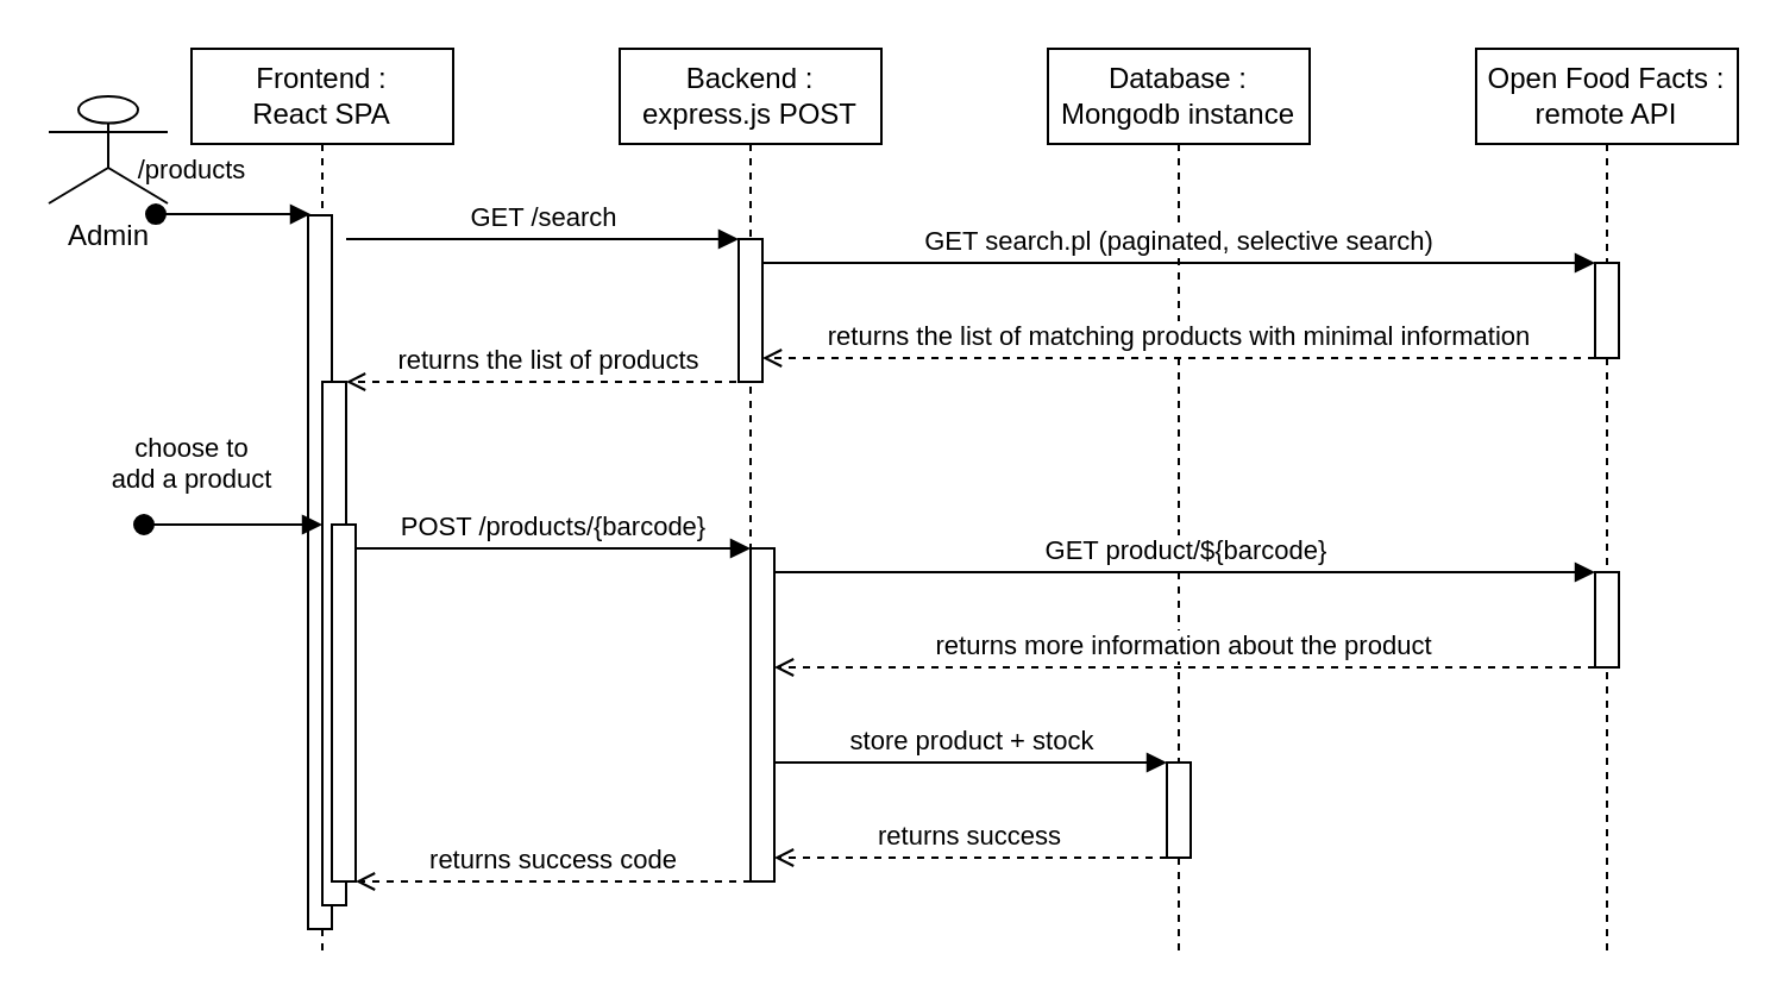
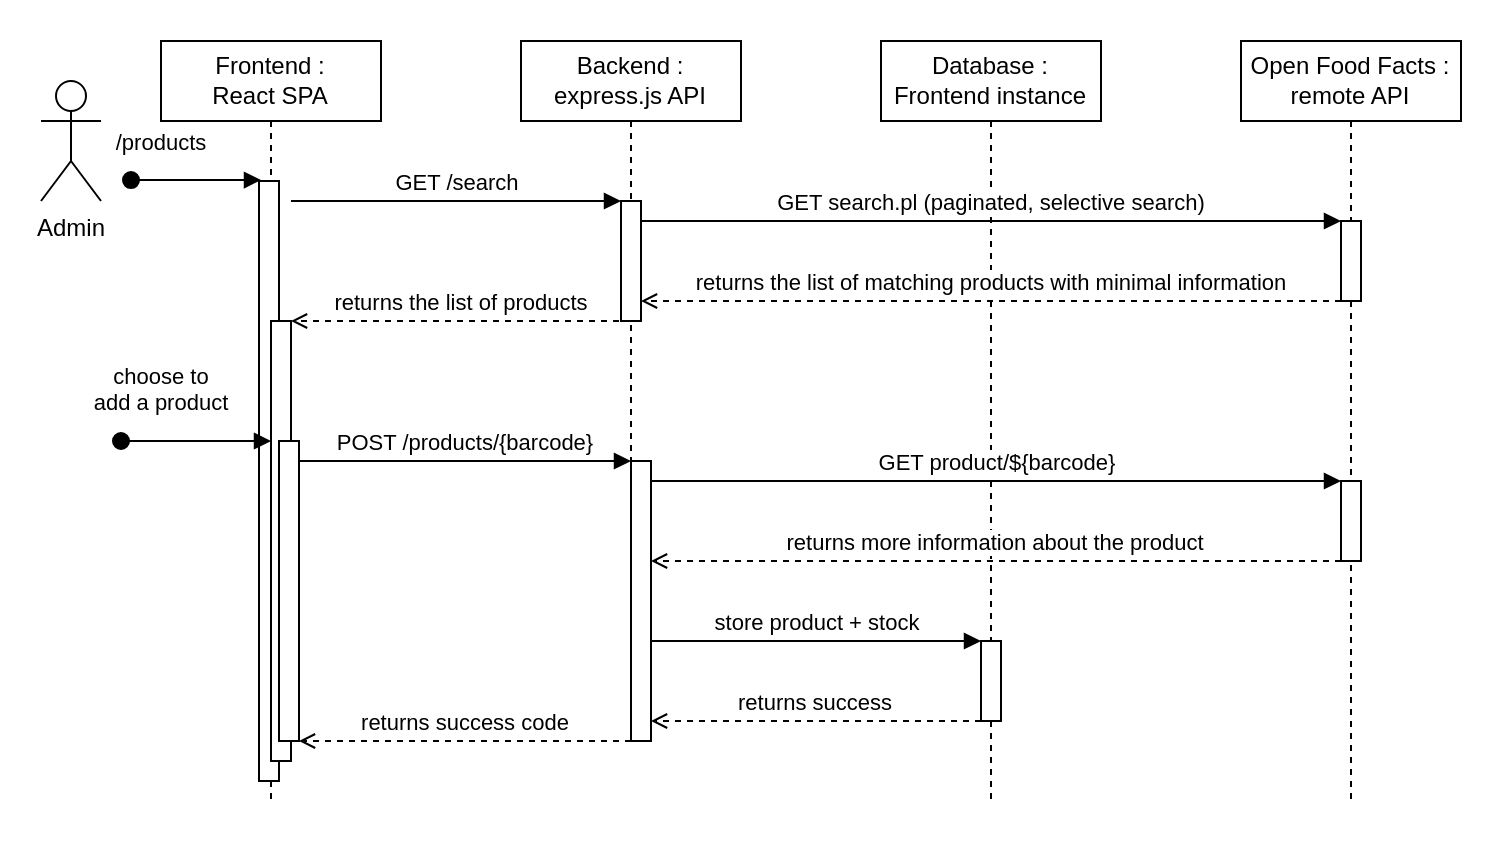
- <mxCell id="2" value="Backend : express.js POST" style="shape=umlLifeline;perimeter=lifelinePerimeter;whiteSpace=wrap;html=1;container=0;dropTarget=0;collapsible=0;recursiveResize=0;outlineConnect=0;portConstraint=eastwest;newEdgeStyle={&quot;edgeStyle&quot;:&quot;elbowEdgeStyle&quot;,&quot;elbow&quot;:&quot;vertical&quot;,&quot;curved&quot;:0,&quot;rounded&quot;:0};" parent="1" vertex="1"><mxGeometry x="260" y="20" width="110" height="300" as="geometry" /></mxCell>
+ <mxCell id="2" value="Backend : express.js API" style="shape=umlLifeline;perimeter=lifelinePerimeter;whiteSpace=wrap;html=1;container=0;dropTarget=0;collapsible=0;recursiveResize=0;outlineConnect=0;portConstraint=eastwest;newEdgeStyle={&quot;edgeStyle&quot;:&quot;elbowEdgeStyle&quot;,&quot;elbow&quot;:&quot;vertical&quot;,&quot;curved&quot;:0,&quot;rounded&quot;:0};" parent="1" vertex="1"><mxGeometry x="260" y="20" width="110" height="300" as="geometry" /></mxCell>
- <mxCell id="4" value="&lt;div&gt;Database :&lt;/div&gt;&lt;div&gt;Mongodb instance&lt;br&gt;&lt;/div&gt;" style="shape=umlLifeline;perimeter=lifelinePerimeter;whiteSpace=wrap;html=1;container=0;dropTarget=0;collapsible=0;recursiveResize=0;outlineConnect=0;portConstraint=eastwest;newEdgeStyle={&quot;edgeStyle&quot;:&quot;elbowEdgeStyle&quot;,&quot;elbow&quot;:&quot;vertical&quot;,&quot;curved&quot;:0,&quot;rounded&quot;:0};" parent="1" vertex="1"><mxGeometry x="440" y="20" width="110" height="380" as="geometry" /></mxCell>
+ <mxCell id="4" value="&lt;div&gt;Database :&lt;/div&gt;&lt;div&gt;Frontend instance&lt;br&gt;&lt;/div&gt;" style="shape=umlLifeline;perimeter=lifelinePerimeter;whiteSpace=wrap;html=1;container=0;dropTarget=0;collapsible=0;recursiveResize=0;outlineConnect=0;portConstraint=eastwest;newEdgeStyle={&quot;edgeStyle&quot;:&quot;elbowEdgeStyle&quot;,&quot;elbow&quot;:&quot;vertical&quot;,&quot;curved&quot;:0,&quot;rounded&quot;:0};" parent="1" vertex="1"><mxGeometry x="440" y="20" width="110" height="380" as="geometry" /></mxCell>
- <mxCell id="16" value="Admin" style="shape=umlActor;verticalLabelPosition=bottom;verticalAlign=top;html=1;outlineConnect=0;" parent="1" vertex="1"><mxGeometry x="20" y="40" width="50" height="45" as="geometry" /></mxCell>
+ <mxCell id="16" value="Admin" style="shape=umlActor;verticalLabelPosition=bottom;verticalAlign=top;html=1;outlineConnect=0;" parent="1" vertex="1"><mxGeometry x="20" y="40" width="30" height="60" as="geometry" /></mxCell>
